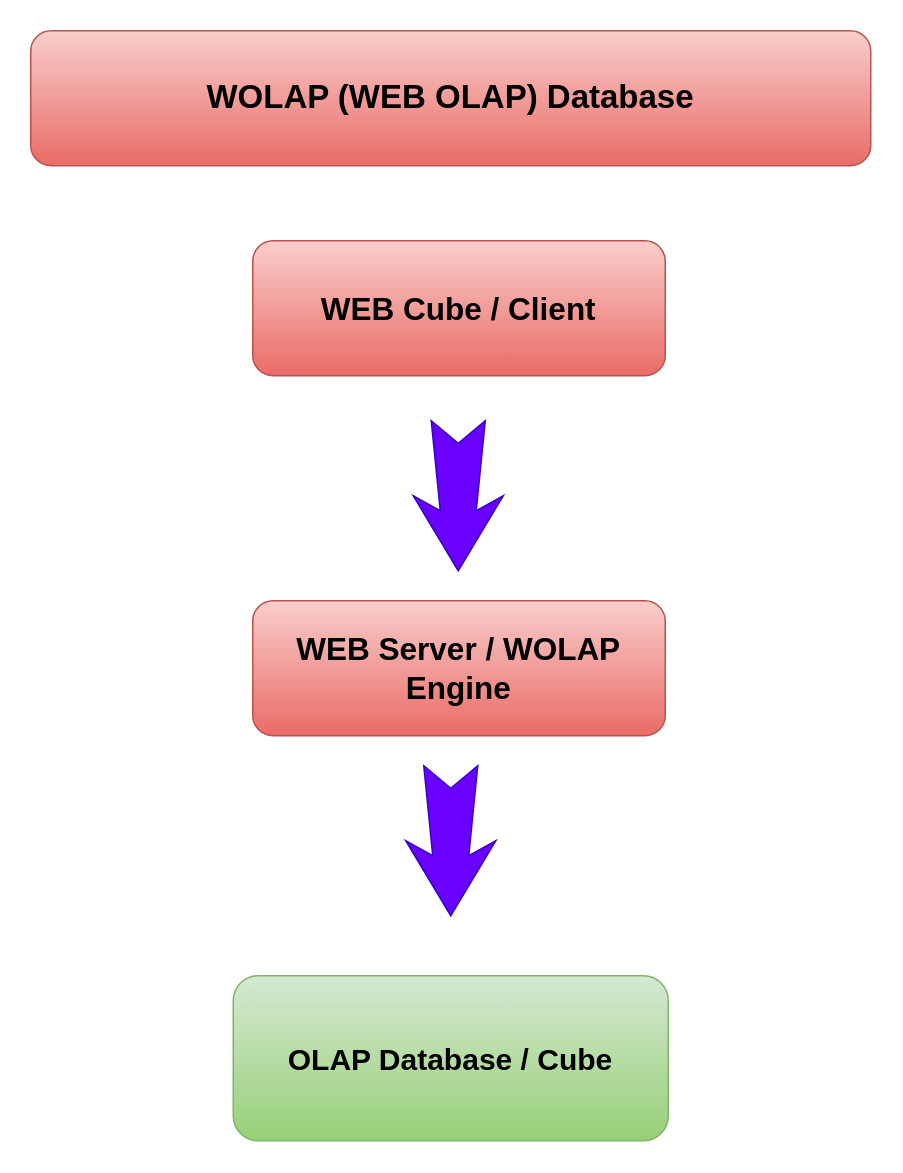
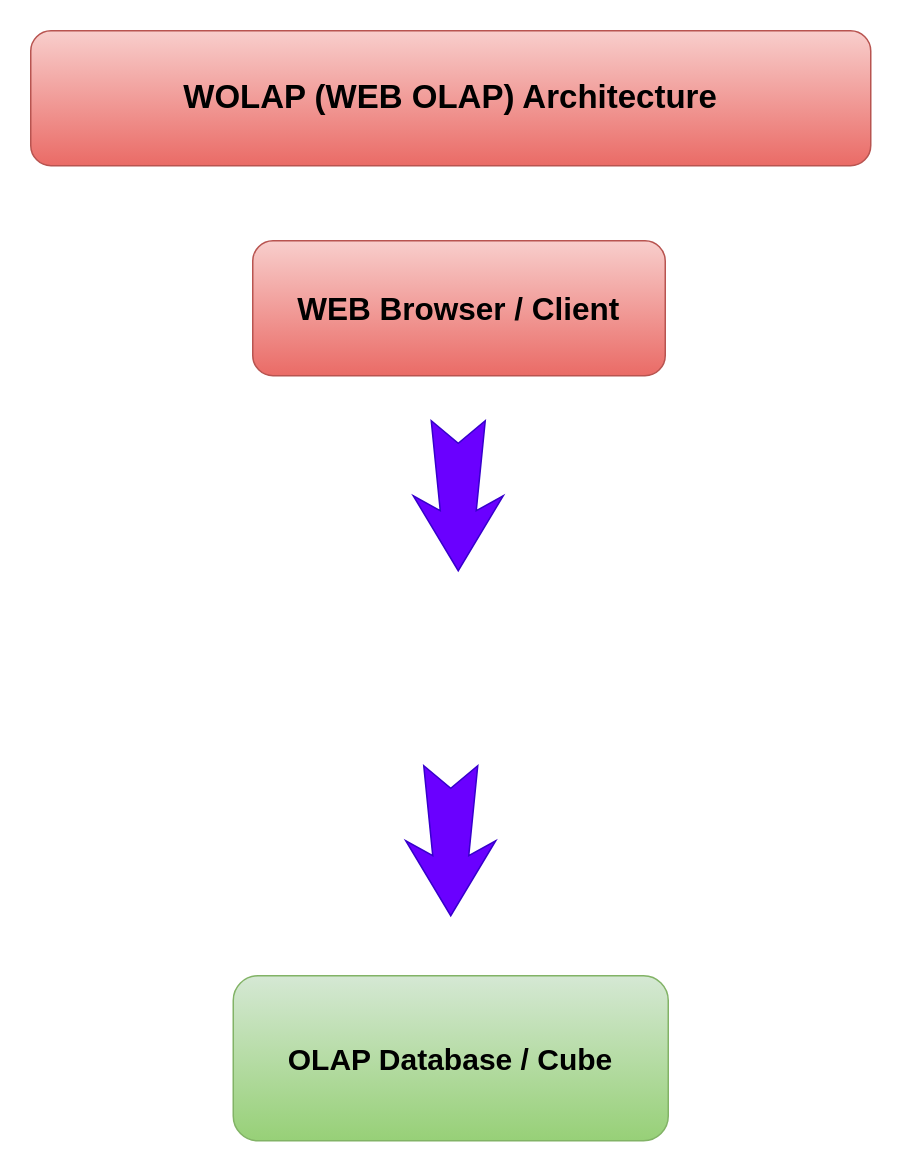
- <mxCell id="6" value="&lt;span style=&quot;font-size: 22px;&quot;&gt;&lt;b&gt;WOLAP (WEB OLAP) Database&lt;/b&gt;&lt;/span&gt;" style="rounded=1;whiteSpace=wrap;html=1;fillColor=#f8cecc;strokeColor=#b85450;gradientColor=#ea6b66;" vertex="1" parent="1"><mxGeometry x="20" y="20" width="560" height="90" as="geometry" /></mxCell>
+ <mxCell id="6" value="&lt;span style=&quot;font-size: 22px;&quot;&gt;&lt;b&gt;WOLAP (WEB OLAP) Architecture&lt;/b&gt;&lt;/span&gt;" style="rounded=1;whiteSpace=wrap;html=1;fillColor=#f8cecc;strokeColor=#b85450;gradientColor=#ea6b66;" vertex="1" parent="1"><mxGeometry x="20" y="20" width="560" height="90" as="geometry" /></mxCell>
- <mxCell id="3" value="&lt;font style=&quot;font-size: 21px;&quot;&gt;&lt;b style=&quot;&quot;&gt;WEB Cube / Client&lt;/b&gt;&lt;/font&gt;" style="rounded=1;whiteSpace=wrap;html=1;fillColor=#f8cecc;strokeColor=#b85450;gradientColor=#ea6b66;" vertex="1" parent="1"><mxGeometry x="168" y="160" width="275" height="90" as="geometry" /></mxCell>
+ <mxCell id="3" value="&lt;font style=&quot;font-size: 21px;&quot;&gt;&lt;b style=&quot;&quot;&gt;WEB Browser / Client&lt;/b&gt;&lt;/font&gt;" style="rounded=1;whiteSpace=wrap;html=1;fillColor=#f8cecc;strokeColor=#b85450;gradientColor=#ea6b66;" vertex="1" parent="1"><mxGeometry x="168" y="160" width="275" height="90" as="geometry" /></mxCell>
- <mxCell id="4" value="&lt;font style=&quot;font-size: 21px;&quot;&gt;&lt;b style=&quot;&quot;&gt;WEB Server / WOLAP Engine&lt;/b&gt;&lt;/font&gt;" style="rounded=1;whiteSpace=wrap;html=1;fillColor=#f8cecc;strokeColor=#b85450;gradientColor=#ea6b66;" vertex="1" parent="1"><mxGeometry x="168" y="400" width="275" height="90" as="geometry" /></mxCell>
